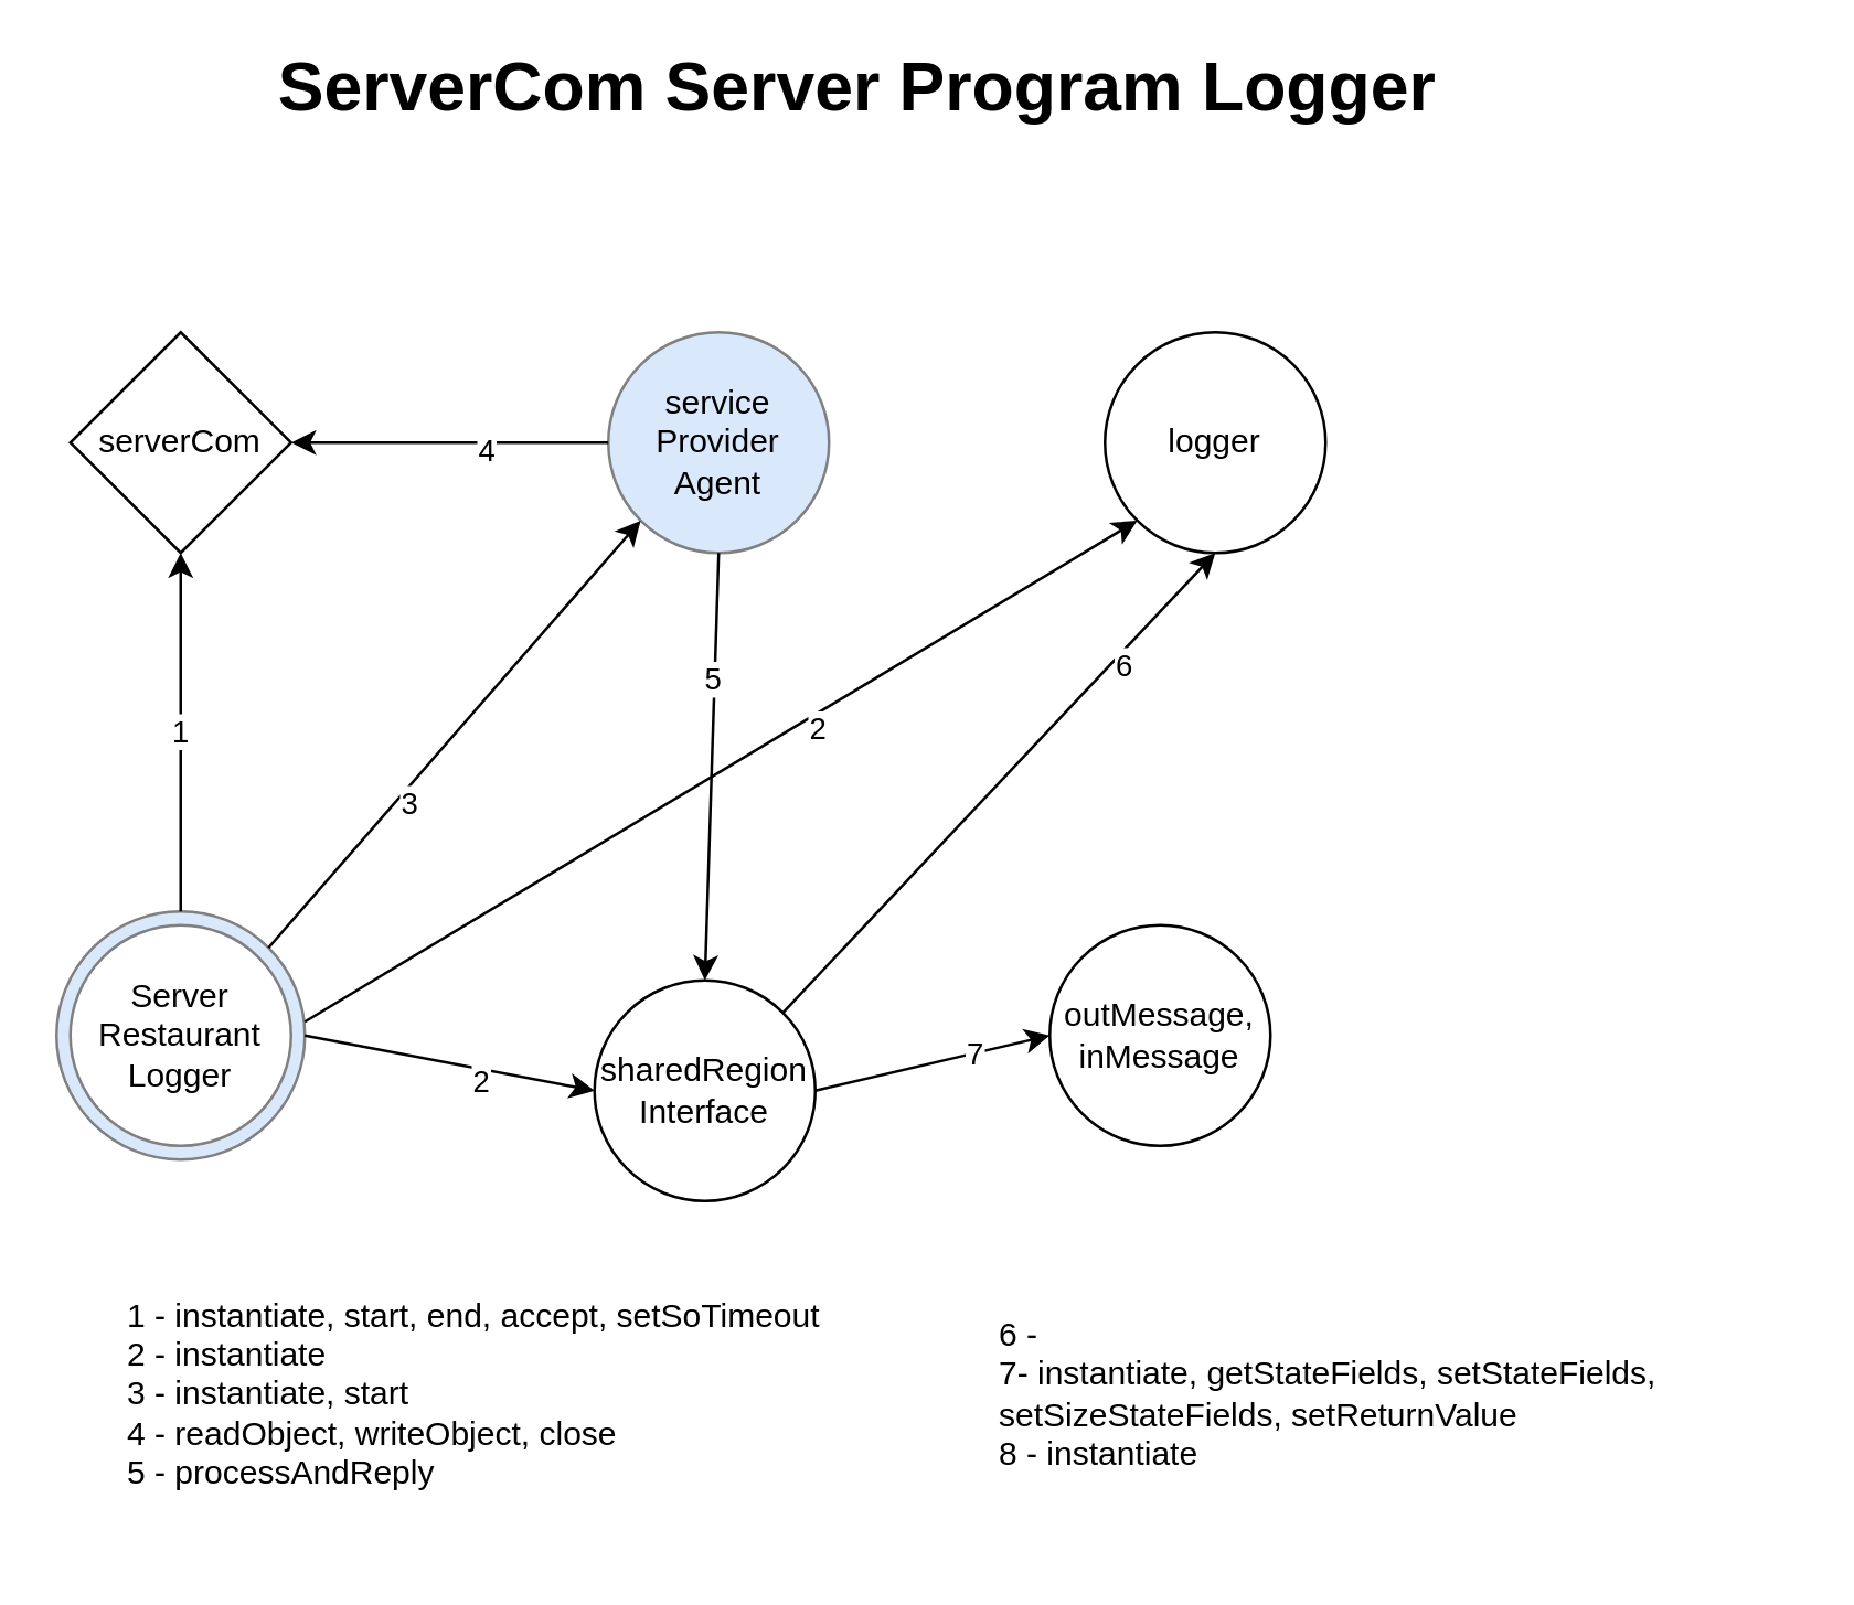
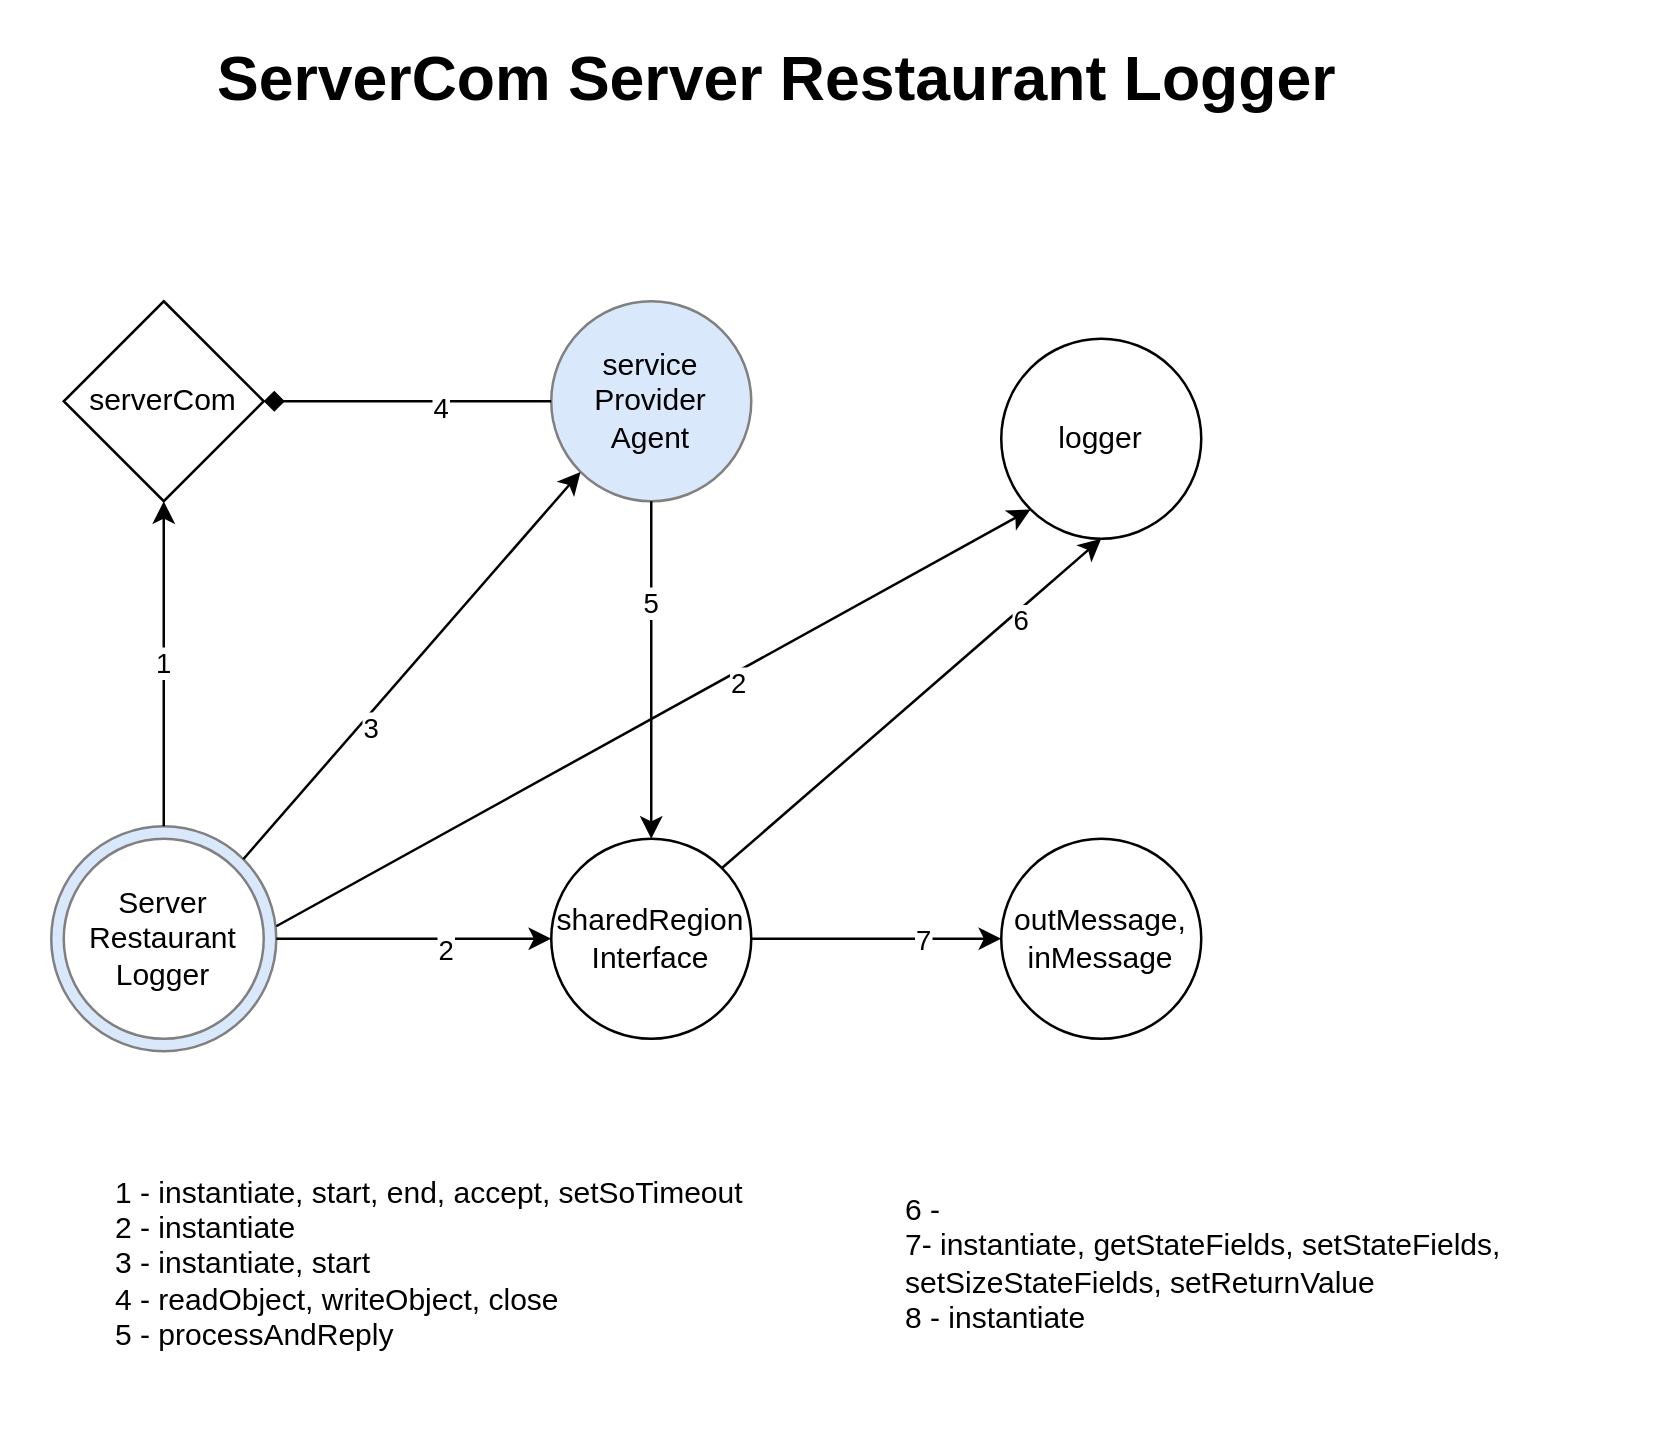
- <mxCell id="27" value="&lt;b&gt;&lt;font style=&quot;font-size: 25px;&quot;&gt;ServerCom Server Program Logger&lt;/font&gt;&lt;/b&gt;" style="text;html=1;align=center;verticalAlign=middle;resizable=0;points=[];autosize=1;strokeColor=none;fillColor=none;" vertex="1" parent="1"><mxGeometry x="80" y="20" width="460" height="20" as="geometry" /></mxCell>
+ <mxCell id="27" value="&lt;b&gt;&lt;font style=&quot;font-size: 25px;&quot;&gt;ServerCom Server Restaurant Logger&lt;/font&gt;&lt;/b&gt;" style="text;html=1;align=center;verticalAlign=middle;resizable=0;points=[];autosize=1;strokeColor=none;fillColor=none;" vertex="1" parent="1"><mxGeometry x="80" y="20" width="460" height="20" as="geometry" /></mxCell>
- <mxCell id="17" value="" style="endArrow=classic;html=1;rounded=0;exitX=0;exitY=0.5;exitDx=0;exitDy=0;entryX=1;entryY=0.5;entryDx=0;entryDy=0;" edge="1" parent="1" source="2" target="3"><mxGeometry width="50" height="50" relative="1" as="geometry"><mxPoint x="130" y="220" as="sourcePoint" /><mxPoint x="180" y="170" as="targetPoint" /></mxGeometry></mxCell>
+ <mxCell id="17" value="" style="endArrow=diamond;html=1;rounded=0;exitX=0;exitY=0.5;exitDx=0;exitDy=0;entryX=1;entryY=0.5;entryDx=0;entryDy=0;" edge="1" parent="1" source="2" target="3"><mxGeometry width="50" height="50" relative="1" as="geometry"><mxPoint x="130" y="220" as="sourcePoint" /><mxPoint x="180" y="170" as="targetPoint" /></mxGeometry></mxCell>
- <mxCell id="11" value="logger" style="ellipse;whiteSpace=wrap;html=1;" vertex="1" parent="1"><mxGeometry x="400" y="120" width="80" height="80" as="geometry" /></mxCell>
+ <mxCell id="11" value="logger" style="ellipse;whiteSpace=wrap;html=1;" vertex="1" parent="1"><mxGeometry x="400" y="135" width="80" height="80" as="geometry" /></mxCell>
- <mxCell id="10" value="outMessage,&lt;br&gt;inMessage" style="ellipse;whiteSpace=wrap;html=1;" vertex="1" parent="1"><mxGeometry x="380" y="335" width="80" height="80" as="geometry" /></mxCell>
+ <mxCell id="10" value="outMessage,&lt;br&gt;inMessage" style="ellipse;whiteSpace=wrap;html=1;" vertex="1" parent="1"><mxGeometry x="400" y="335" width="80" height="80" as="geometry" /></mxCell>
- <mxCell id="9" value="sharedRegion&lt;br&gt;Interface" style="ellipse;whiteSpace=wrap;html=1;" vertex="1" parent="1"><mxGeometry x="215" y="355" width="80" height="80" as="geometry" /></mxCell>
+ <mxCell id="9" value="sharedRegion&lt;br&gt;Interface" style="ellipse;whiteSpace=wrap;html=1;" vertex="1" parent="1"><mxGeometry x="220" y="335" width="80" height="80" as="geometry" /></mxCell>
